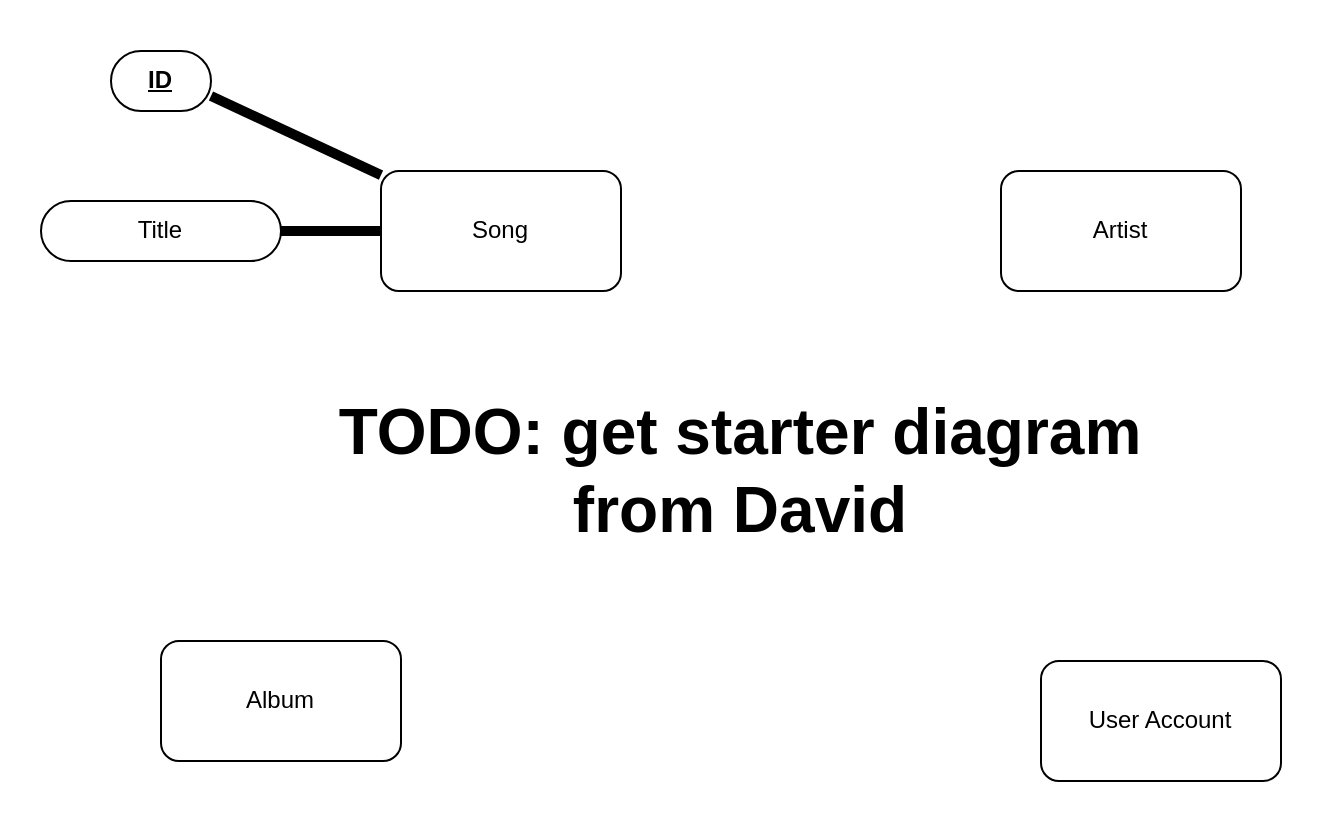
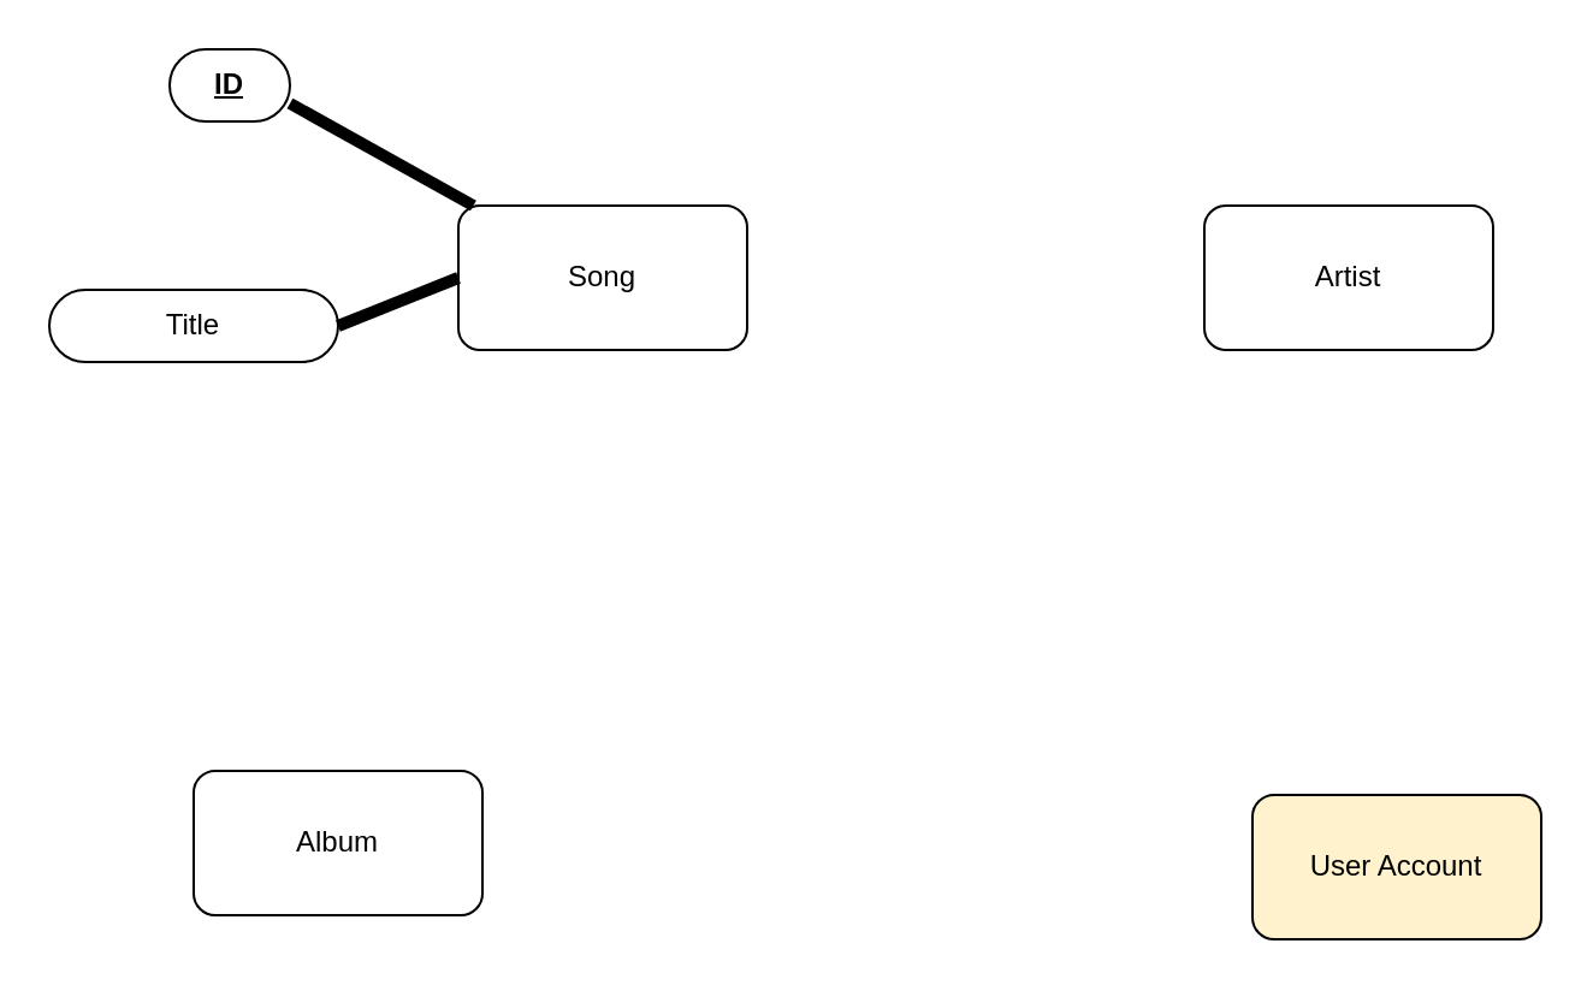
- <mxCell id="8" value="&lt;b&gt;&lt;u&gt;ID&lt;/u&gt;&lt;/b&gt;" style="rounded=1;whiteSpace=wrap;html=1;arcSize=50;" parent="1" vertex="1"><mxGeometry x="55" y="25" width="50" height="30" as="geometry" /></mxCell>
+ <mxCell id="8" value="&lt;b&gt;&lt;u&gt;ID&lt;/u&gt;&lt;/b&gt;" style="rounded=1;whiteSpace=wrap;html=1;arcSize=50;" parent="1" vertex="1"><mxGeometry x="70" y="20" width="50" height="30" as="geometry" /></mxCell>
- <mxCell id="6" value="Title" style="rounded=1;whiteSpace=wrap;html=1;arcSize=50;" parent="1" vertex="1"><mxGeometry x="20" y="100" width="120" height="30" as="geometry" /></mxCell>
+ <mxCell id="6" value="Title" style="rounded=1;whiteSpace=wrap;html=1;arcSize=50;" parent="1" vertex="1"><mxGeometry x="20" y="120" width="120" height="30" as="geometry" /></mxCell>
- <mxCell id="10" value="&lt;font style=&quot;font-size: 32px&quot;&gt;&lt;b&gt;TODO: get starter diagram from David&lt;br&gt;&lt;/b&gt;&lt;/font&gt;" style="text;html=1;strokeColor=none;fillColor=none;align=center;verticalAlign=middle;whiteSpace=wrap;rounded=0;" parent="1" vertex="1"><mxGeometry x="140" y="200" width="460" height="70" as="geometry" /></mxCell>
- <mxCell id="5" value="&lt;div&gt;User Account&lt;/div&gt;" style="rounded=1;whiteSpace=wrap;html=1;" parent="1" vertex="1"><mxGeometry x="520" y="330" width="120" height="60" as="geometry" /></mxCell>
+ <mxCell id="5" value="&lt;div&gt;User Account&lt;/div&gt;" style="rounded=1;whiteSpace=wrap;html=1;fillColor=#fff2cc;" parent="1" vertex="1"><mxGeometry x="520" y="330" width="120" height="60" as="geometry" /></mxCell>
